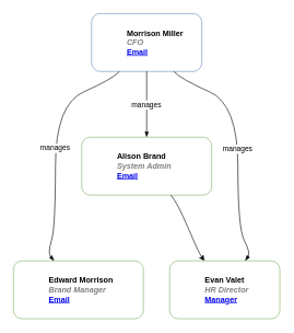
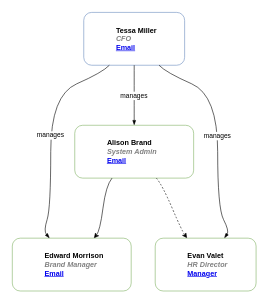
- <mxCell id="2" value="Morrison Miller&lt;br&gt;&lt;i style=&quot;color:gray;&quot;&gt;CFO&lt;/i&gt;&lt;br&gt;&lt;a href=&quot;mailto:me@example.com&quot;&gt;Email&lt;/a&gt;" style="label;image=https://cdn3.iconfinder.com/data/icons/user-avatars-1/512/users-3-128.png;whiteSpace=wrap;html=1;rounded=1;fillColor=default;strokeColor=#6c8ebf;" vertex="1" parent="1"><mxGeometry x="139" y="20" width="168" height="88" as="geometry" /></mxCell>
+ <mxCell id="2" value="Tessa Miller&lt;br&gt;&lt;i style=&quot;color:gray;&quot;&gt;CFO&lt;/i&gt;&lt;br&gt;&lt;a href=&quot;mailto:me@example.com&quot;&gt;Email&lt;/a&gt;" style="label;image=https://cdn3.iconfinder.com/data/icons/user-avatars-1/512/users-3-128.png;whiteSpace=wrap;html=1;rounded=1;fillColor=default;strokeColor=#6c8ebf;" vertex="1" parent="1"><mxGeometry x="139" y="20" width="168" height="88" as="geometry" /></mxCell>
+ <mxCell id="9" value="" style="curved=1;fontSize=11;" edge="1" parent="1" source="4" target="3"><mxGeometry relative="1" as="geometry"><Array as="points"><mxPoint x="176" y="308" /><mxPoint x="166" y="384" /></Array></mxGeometry></mxCell>
- <mxCell id="10" value="" style="curved=1;fontSize=11;" edge="1" parent="1" source="4" target="5"><mxGeometry relative="1" as="geometry"><Array as="points"><mxPoint x="270" y="308" /><mxPoint x="302.5" y="384" /></Array></mxGeometry></mxCell>
+ <mxCell id="10" value="" style="curved=1;fontSize=11;dashed=1;" edge="1" parent="1" source="4" target="5"><mxGeometry relative="1" as="geometry"><Array as="points"><mxPoint x="270" y="308" /><mxPoint x="302.5" y="384" /></Array></mxGeometry></mxCell>
